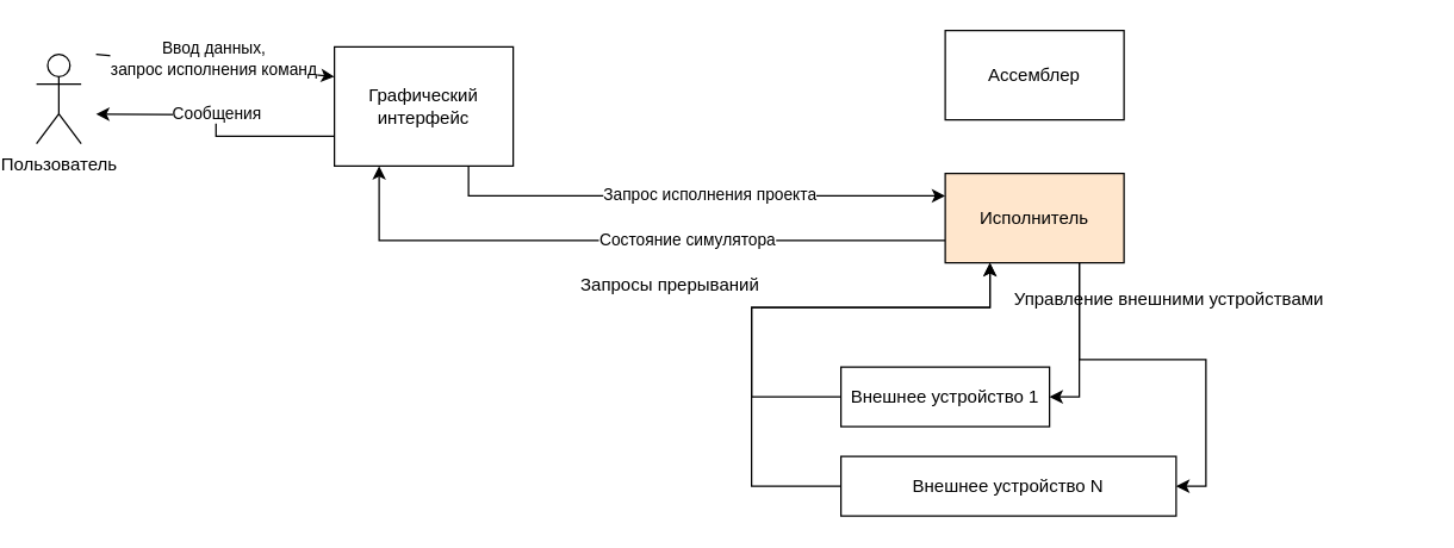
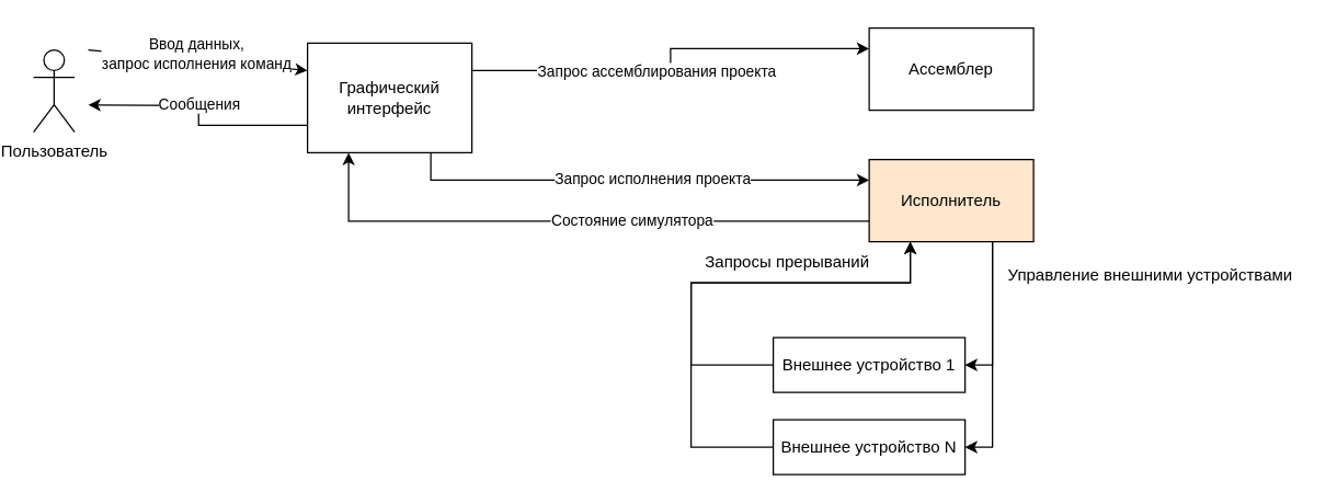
+ <mxCell id="2" style="edgeStyle=orthogonalEdgeStyle;rounded=0;orthogonalLoop=1;jettySize=auto;html=1;exitX=1;exitY=0.25;exitDx=0;exitDy=0;entryX=0;entryY=0.25;entryDx=0;entryDy=0;" edge="1" parent="1" source="8" target="9"><mxGeometry relative="1" as="geometry" /></mxCell>
+ <mxCell id="3" value="Запрос ассемблирования проекта" style="edgeLabel;html=1;align=center;verticalAlign=middle;resizable=0;points=[];" vertex="1" connectable="0" parent="2"><mxGeometry x="-0.645" y="-2" relative="1" as="geometry"><mxPoint x="80" y="-2" as="offset" /></mxGeometry></mxCell>
- <mxCell id="23" value="Запросы прерываний" style="text;html=1;align=center;verticalAlign=middle;resizable=0;points=[];autosize=1;strokeColor=none;fillColor=none;" vertex="1" parent="1"><mxGeometry x="375" y="176" width="140" height="30" as="geometry" /></mxCell>
+ <mxCell id="23" value="Запросы прерываний" style="text;html=1;align=center;verticalAlign=middle;resizable=0;points=[];autosize=1;strokeColor=none;fillColor=none;" vertex="1" parent="1"><mxGeometry x="500" y="176" width="140" height="30" as="geometry" /></mxCell>
- <mxCell id="22" value="Управление внешними устройствами" style="text;html=1;align=center;verticalAlign=middle;resizable=0;points=[];autosize=1;strokeColor=none;fillColor=none;" vertex="1" parent="1"><mxGeometry x="665" y="186" width="230" height="30" as="geometry" /></mxCell>
+ <mxCell id="22" value="Управление внешними устройствами" style="text;html=1;align=center;verticalAlign=middle;resizable=0;points=[];autosize=1;strokeColor=none;fillColor=none;" vertex="1" parent="1"><mxGeometry x="720" y="186" width="230" height="30" as="geometry" /></mxCell>
- <mxCell id="21" value="Внешнее устройство N" style="rounded=0;whiteSpace=wrap;html=1;" vertex="1" parent="1"><mxGeometry x="560" y="306" width="225" height="40" as="geometry" /></mxCell>
+ <mxCell id="21" value="Внешнее устройство N" style="rounded=0;whiteSpace=wrap;html=1;" vertex="1" parent="1"><mxGeometry x="560" y="306" width="140" height="40" as="geometry" /></mxCell>
